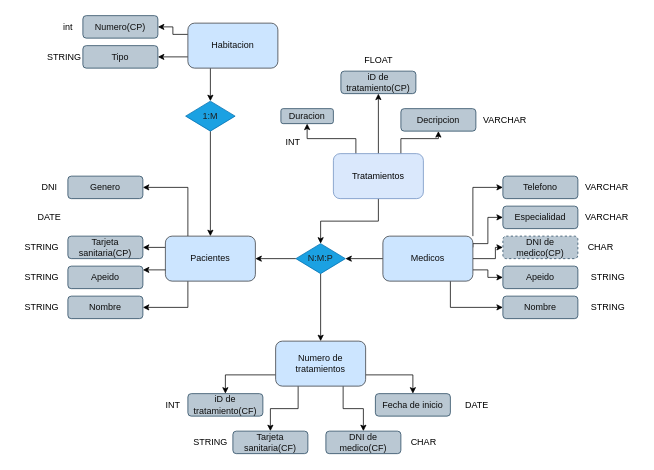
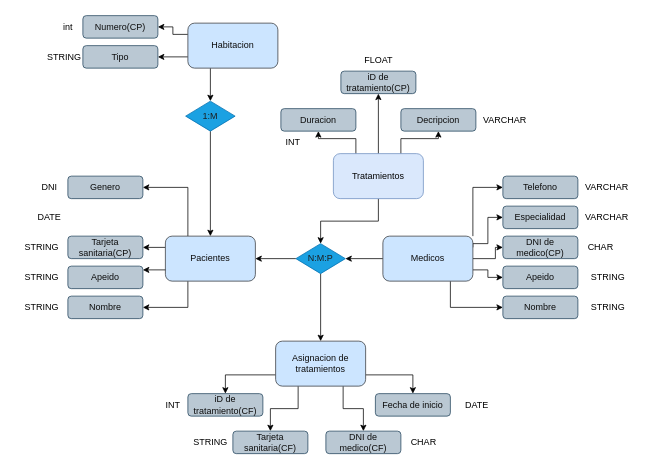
- <mxCell id="48" value="&lt;font color=&quot;#0d0d0d&quot;&gt;Duracion&lt;/font&gt;" style="rounded=1;whiteSpace=wrap;html=1;fillColor=#bac8d3;strokeColor=#23445d;" parent="1" vertex="1"><mxGeometry x="374" y="144" width="70" height="20" as="geometry" /></mxCell>
+ <mxCell id="48" value="&lt;font color=&quot;#0d0d0d&quot;&gt;Duracion&lt;/font&gt;" style="rounded=1;whiteSpace=wrap;html=1;fillColor=#bac8d3;strokeColor=#23445d;" parent="1" vertex="1"><mxGeometry x="374" y="144" width="100" height="30" as="geometry" /></mxCell>
- <mxCell id="30" value="&lt;font color=&quot;#0d0d0d&quot;&gt;DNI de medico(CP)&lt;/font&gt;" style="rounded=1;whiteSpace=wrap;html=1;fillColor=#bac8d3;strokeColor=#23445d;dashed=1;" parent="1" vertex="1"><mxGeometry x="670" y="314" width="100" height="30" as="geometry" /></mxCell>
+ <mxCell id="30" value="&lt;font color=&quot;#0d0d0d&quot;&gt;DNI de medico(CP)&lt;/font&gt;" style="rounded=1;whiteSpace=wrap;html=1;fillColor=#bac8d3;strokeColor=#23445d;" parent="1" vertex="1"><mxGeometry x="670" y="314" width="100" height="30" as="geometry" /></mxCell>
- <mxCell id="22" value="&lt;font color=&quot;#0d0d0d&quot;&gt;Numero de tratamientos&lt;/font&gt;" style="rounded=1;whiteSpace=wrap;html=1;fillColor=#cce5ff;strokeColor=#36393d;" parent="1" vertex="1"><mxGeometry x="367" y="454" width="120" height="60" as="geometry" /></mxCell>
+ <mxCell id="22" value="&lt;font color=&quot;#0d0d0d&quot;&gt;Asignacion de tratamientos&lt;/font&gt;" style="rounded=1;whiteSpace=wrap;html=1;fillColor=#cce5ff;strokeColor=#36393d;" parent="1" vertex="1"><mxGeometry x="367" y="454" width="120" height="60" as="geometry" /></mxCell>
